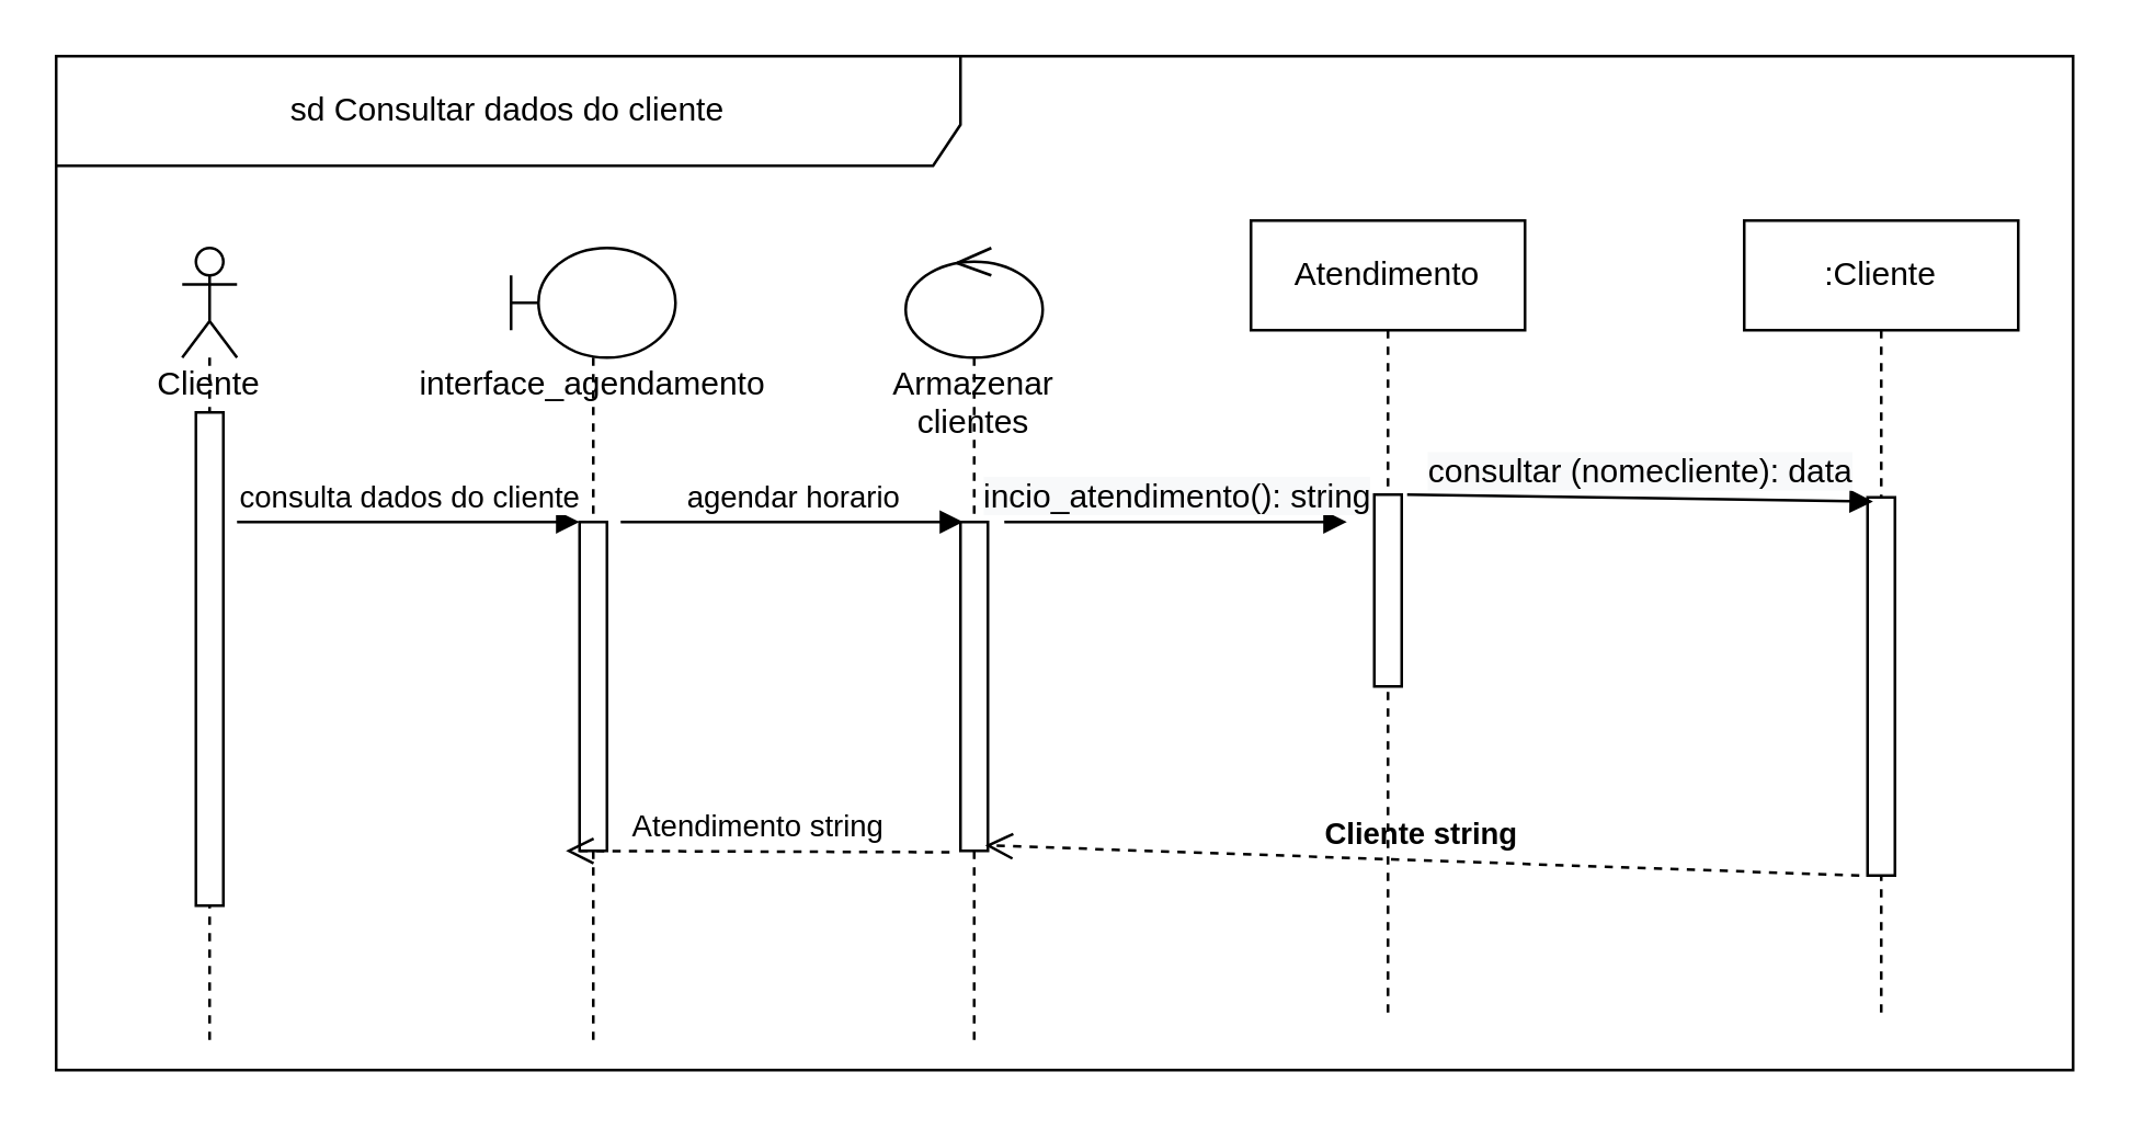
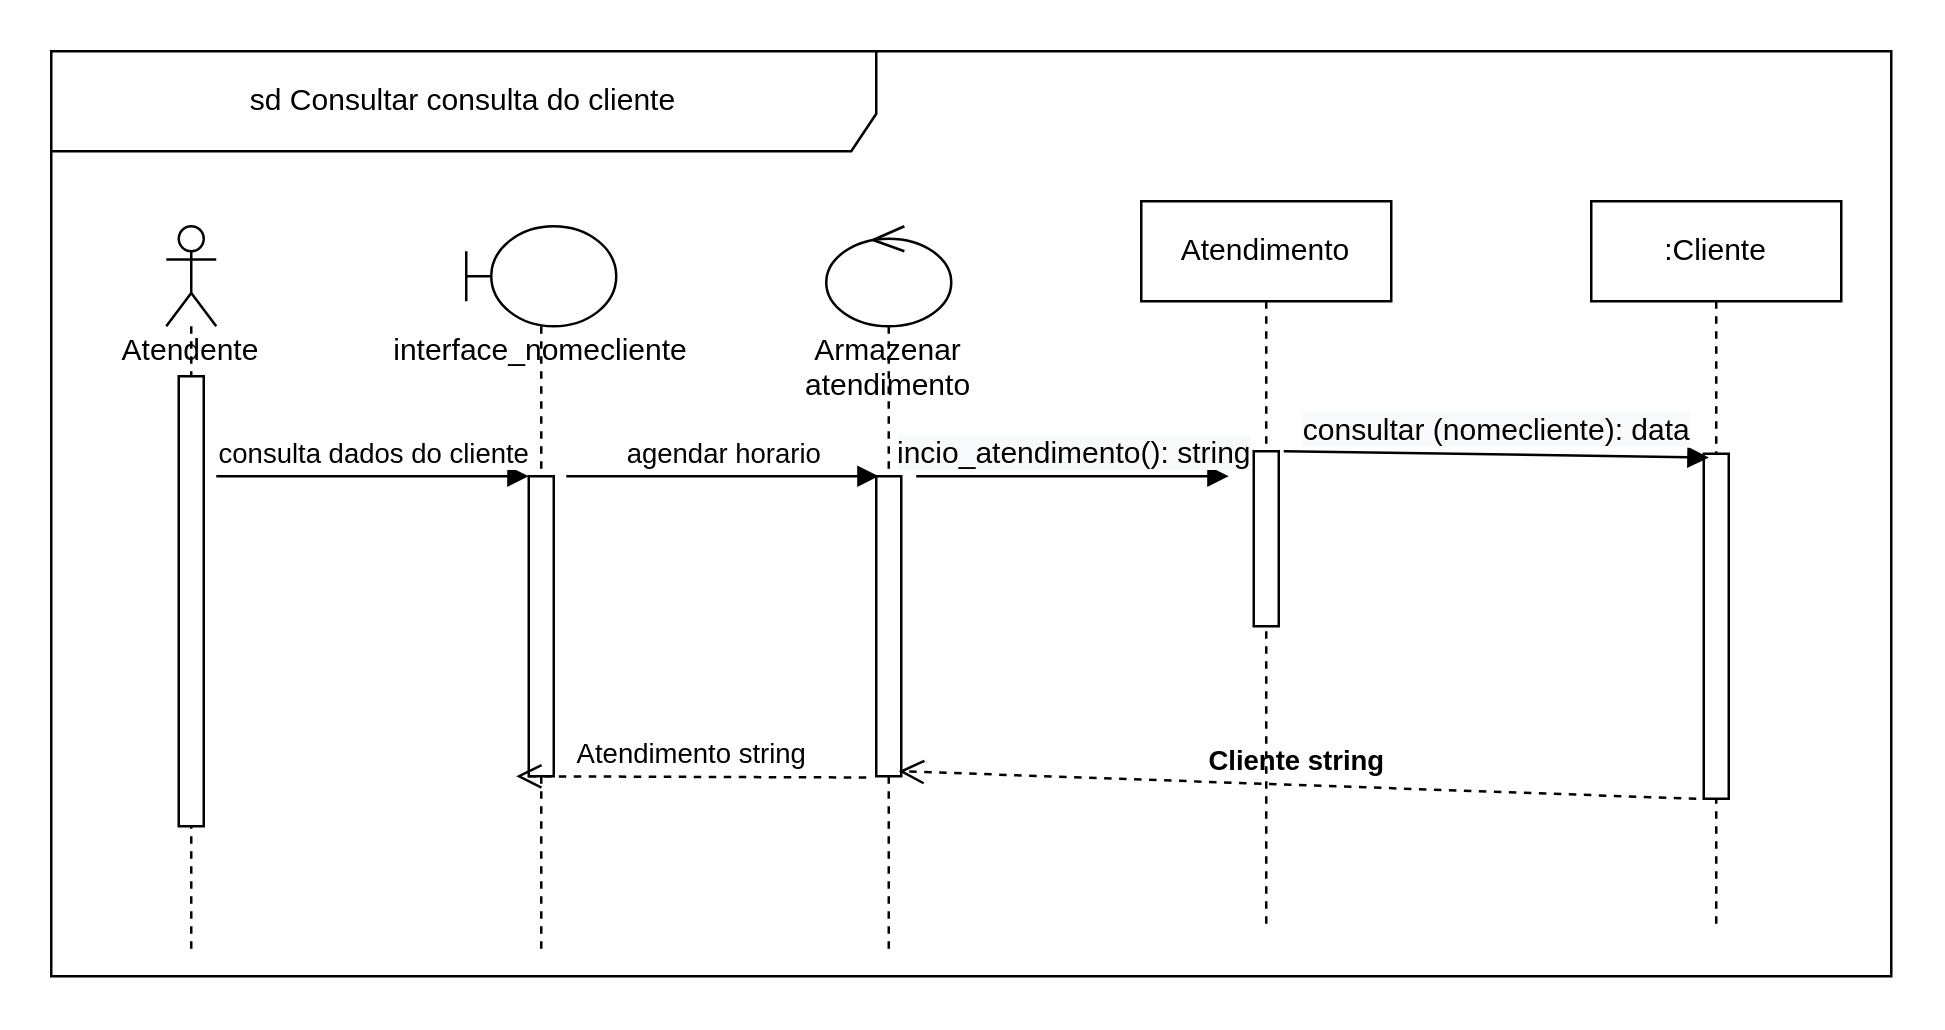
- <mxCell id="2" value="sd Consultar dados do cliente" style="shape=umlFrame;whiteSpace=wrap;html=1;width=330;height=40;" vertex="1" parent="1"><mxGeometry x="20" y="20" width="736" height="370" as="geometry" /></mxCell>
+ <mxCell id="2" value="sd Consultar consulta do cliente" style="shape=umlFrame;whiteSpace=wrap;html=1;width=330;height=40;" vertex="1" parent="1"><mxGeometry x="20" y="20" width="736" height="370" as="geometry" /></mxCell>
- <mxCell id="9" value="Cliente" style="shape=umlLifeline;participant=umlActor;perimeter=lifelinePerimeter;whiteSpace=wrap;html=1;container=1;collapsible=0;recursiveResize=0;verticalAlign=top;spacingTop=36;outlineConnect=0;size=40;" vertex="1" parent="1"><mxGeometry x="66" y="90" width="20" height="290" as="geometry" /></mxCell>
+ <mxCell id="9" value="Atendente" style="shape=umlLifeline;participant=umlActor;perimeter=lifelinePerimeter;whiteSpace=wrap;html=1;container=1;collapsible=0;recursiveResize=0;verticalAlign=top;spacingTop=36;outlineConnect=0;size=40;" vertex="1" parent="1"><mxGeometry x="66" y="90" width="20" height="290" as="geometry" /></mxCell>
- <mxCell id="5" value="interface_agendamento" style="shape=umlLifeline;participant=umlBoundary;perimeter=lifelinePerimeter;whiteSpace=wrap;html=1;container=1;collapsible=0;recursiveResize=0;verticalAlign=top;spacingTop=36;outlineConnect=0;" vertex="1" parent="1"><mxGeometry x="186" y="90" width="60" height="290" as="geometry" /></mxCell>
+ <mxCell id="5" value="interface_nomecliente" style="shape=umlLifeline;participant=umlBoundary;perimeter=lifelinePerimeter;whiteSpace=wrap;html=1;container=1;collapsible=0;recursiveResize=0;verticalAlign=top;spacingTop=36;outlineConnect=0;" vertex="1" parent="1"><mxGeometry x="186" y="90" width="60" height="290" as="geometry" /></mxCell>
- <mxCell id="7" value="&lt;span&gt;Armazenar clientes&lt;/span&gt;" style="shape=umlLifeline;participant=umlControl;perimeter=lifelinePerimeter;whiteSpace=wrap;html=1;container=1;collapsible=0;recursiveResize=0;verticalAlign=top;spacingTop=36;outlineConnect=0;" vertex="1" parent="1"><mxGeometry x="330" y="90" width="50" height="290" as="geometry" /></mxCell>
+ <mxCell id="7" value="&lt;span&gt;Armazenar atendimento&lt;/span&gt;" style="shape=umlLifeline;participant=umlControl;perimeter=lifelinePerimeter;whiteSpace=wrap;html=1;container=1;collapsible=0;recursiveResize=0;verticalAlign=top;spacingTop=36;outlineConnect=0;" vertex="1" parent="1"><mxGeometry x="330" y="90" width="50" height="290" as="geometry" /></mxCell>
